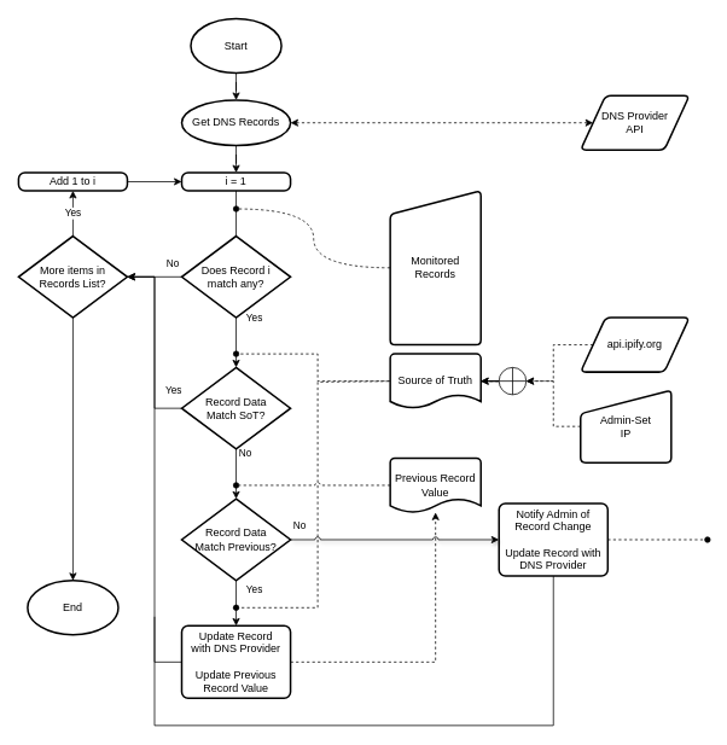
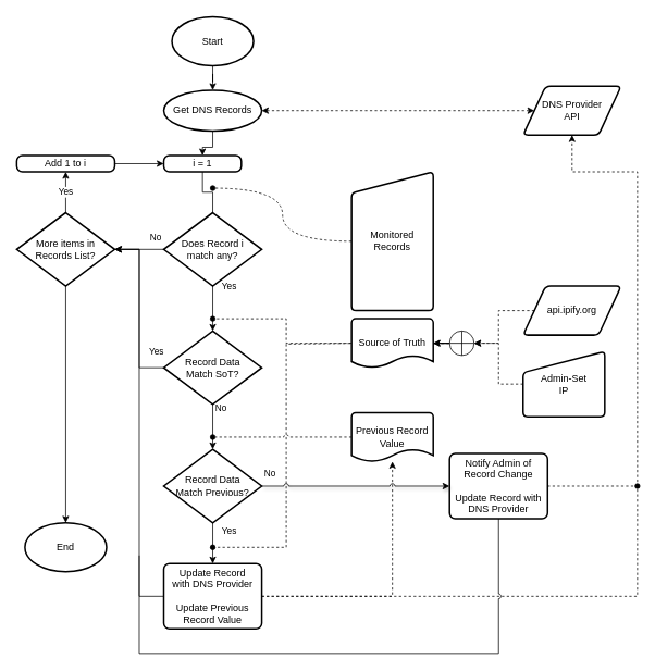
- <mxCell id="12" value="i = 1" style="rounded=1;whiteSpace=wrap;html=1;absoluteArcSize=1;arcSize=14;strokeWidth=2;" vertex="1" parent="1"><mxGeometry x="200" y="190" width="120" height="20" as="geometry" /></mxCell>
+ <mxCell id="12" value="i = 1" style="rounded=1;whiteSpace=wrap;html=1;absoluteArcSize=1;arcSize=14;strokeWidth=2;" vertex="1" parent="1"><mxGeometry x="200" y="190" width="95" height="20" as="geometry" /></mxCell>
+ <mxCell id="38" style="edgeStyle=orthogonalEdgeStyle;rounded=0;orthogonalLoop=1;jettySize=auto;html=1;entryX=0.5;entryY=1;entryDx=0;entryDy=0;exitX=1;exitY=0.5;exitDx=0;exitDy=0;dashed=1;" edge="1" parent="1" source="40" target="2"><mxGeometry relative="1" as="geometry"><Array as="points"><mxPoint x="780" y="730" /><mxPoint x="780" y="210" /><mxPoint x="700" y="210" /></Array></mxGeometry></mxCell>
